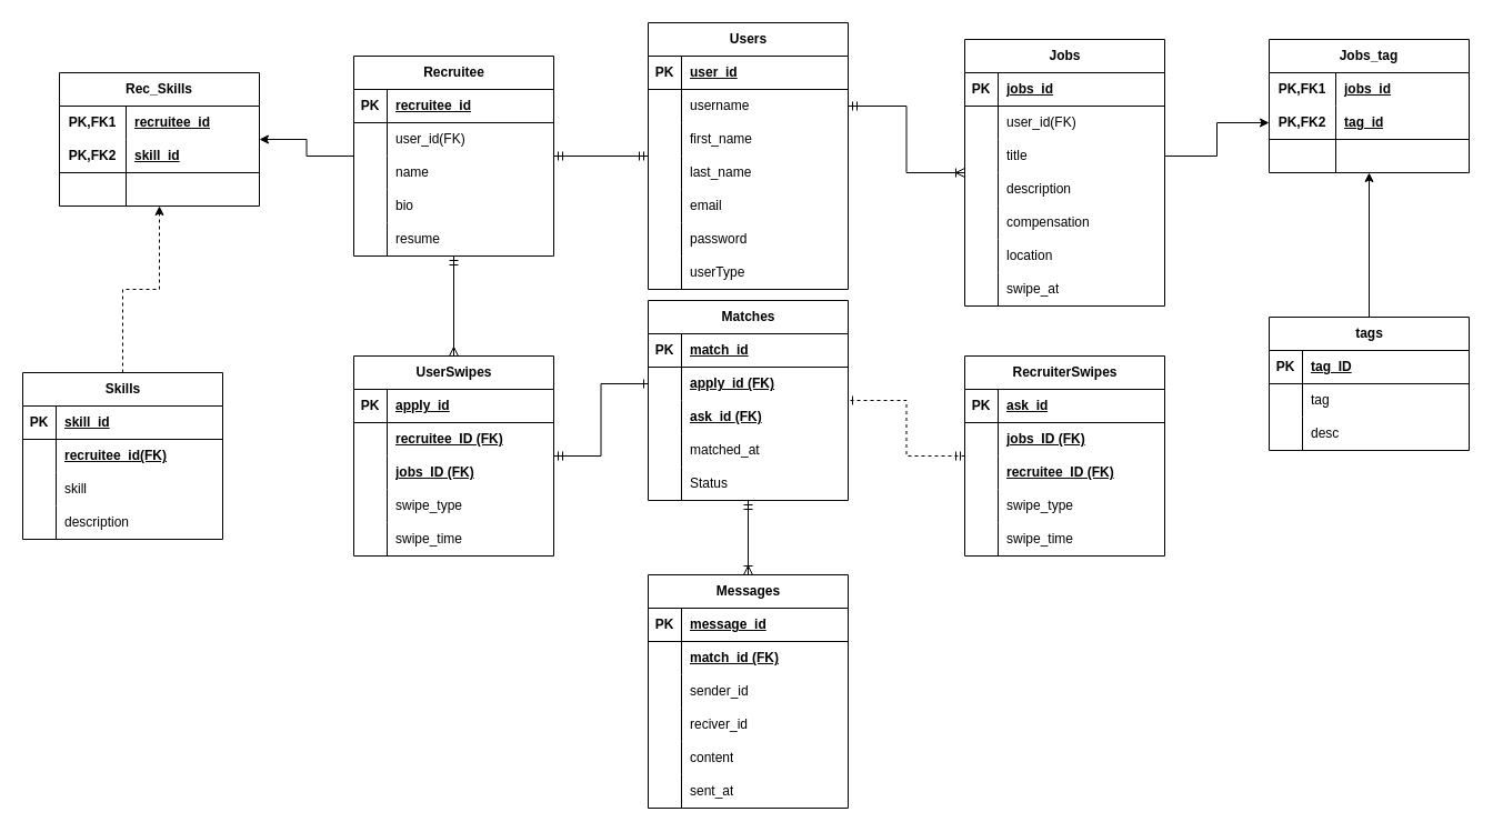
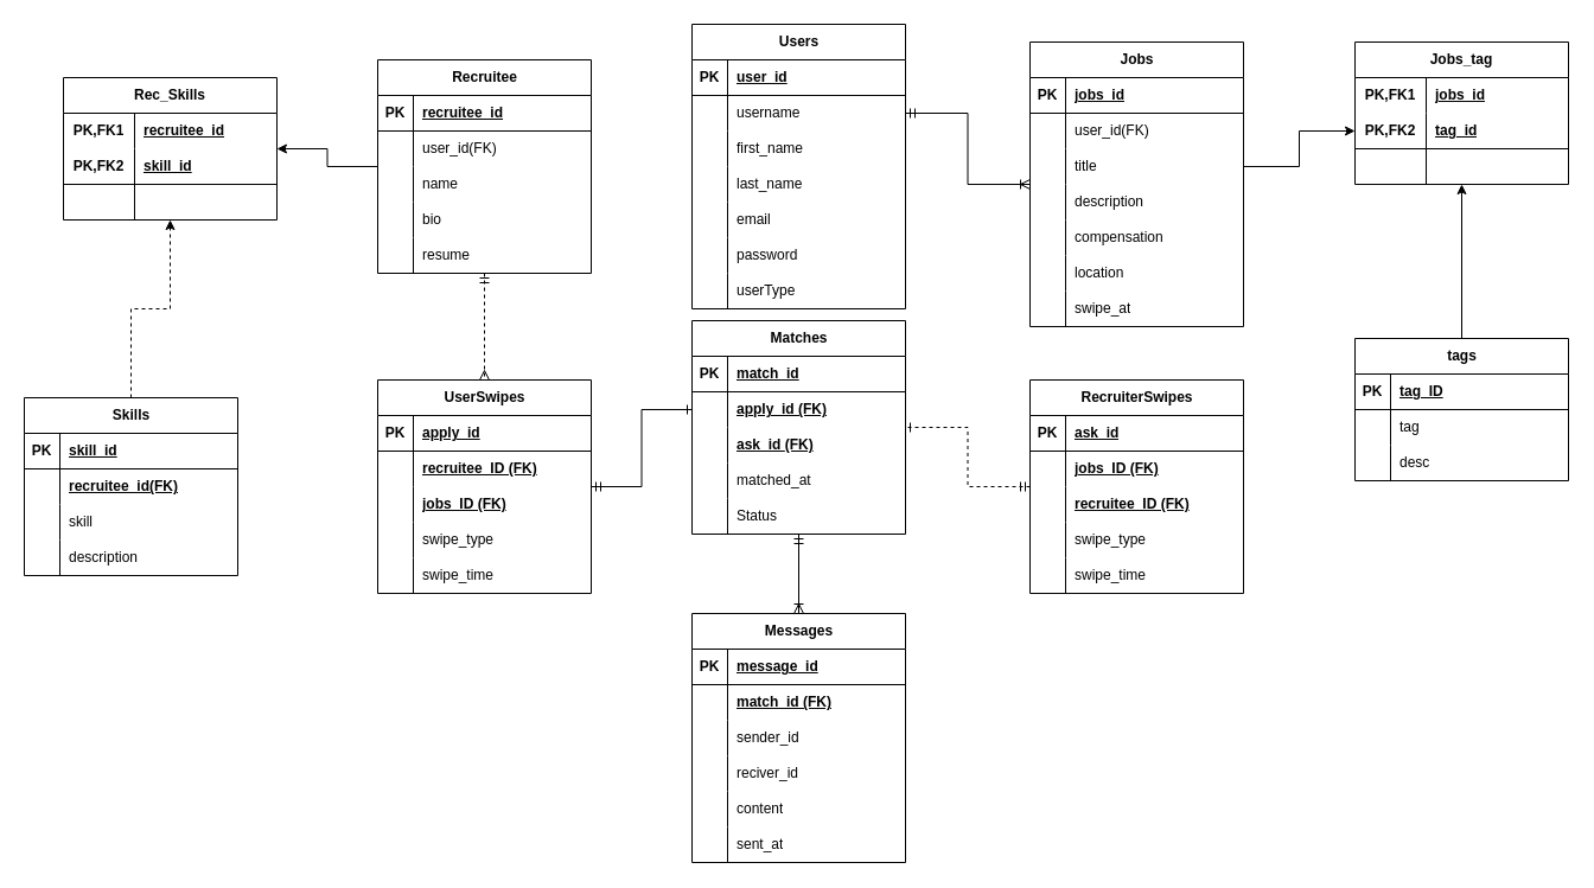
- <mxCell id="2" style="edgeStyle=orthogonalEdgeStyle;rounded=0;orthogonalLoop=1;jettySize=auto;html=1;endArrow=ERmandOne;endFill=0;startArrow=ERmandOne;startFill=0;" parent="1" source="3" target="27" edge="1"><mxGeometry relative="1" as="geometry" /></mxCell>
- <mxCell id="25" style="edgeStyle=orthogonalEdgeStyle;rounded=0;orthogonalLoop=1;jettySize=auto;html=1;entryX=0.5;entryY=0;entryDx=0;entryDy=0;startArrow=ERmandOne;startFill=0;endArrow=ERmany;endFill=0;" parent="1" source="27" target="66" edge="1"><mxGeometry relative="1" as="geometry" /></mxCell>
+ <mxCell id="25" style="edgeStyle=orthogonalEdgeStyle;rounded=0;orthogonalLoop=1;jettySize=auto;html=1;entryX=0.5;entryY=0;entryDx=0;entryDy=0;startArrow=ERmandOne;startFill=0;endArrow=ERmany;endFill=0;dashed=1;" parent="1" source="27" target="66" edge="1"><mxGeometry relative="1" as="geometry" /></mxCell>
